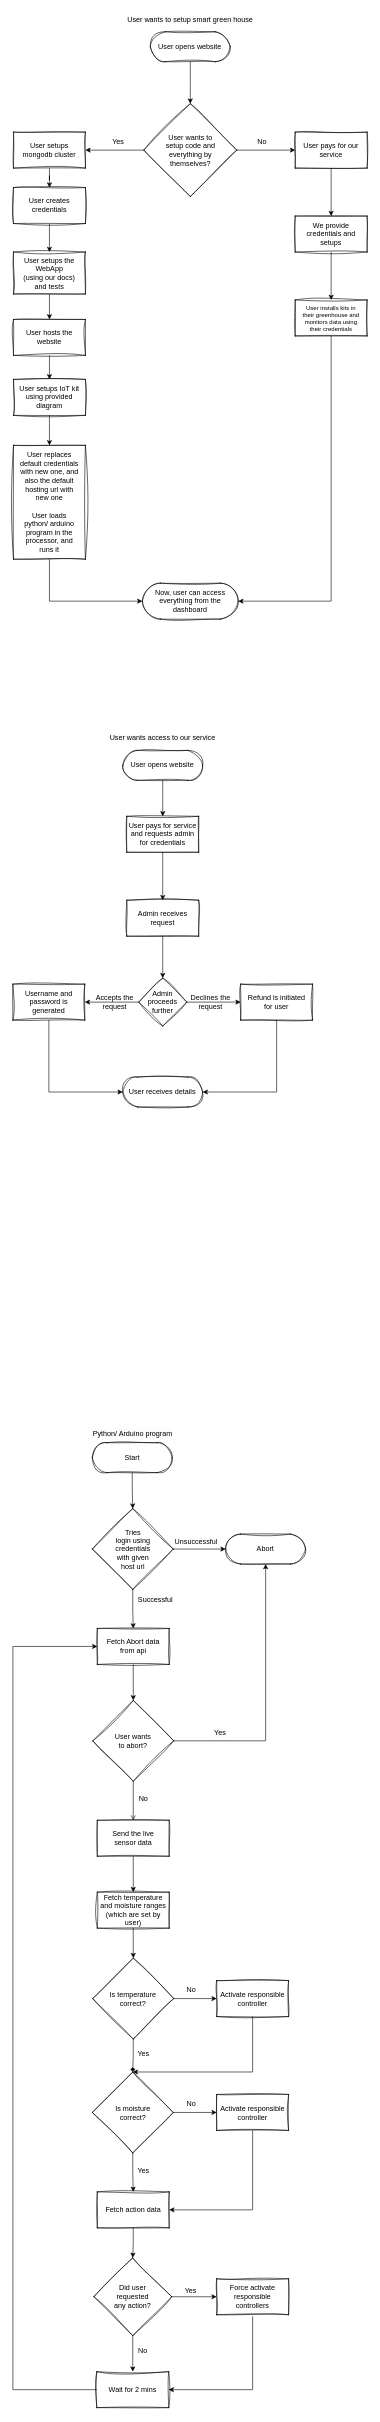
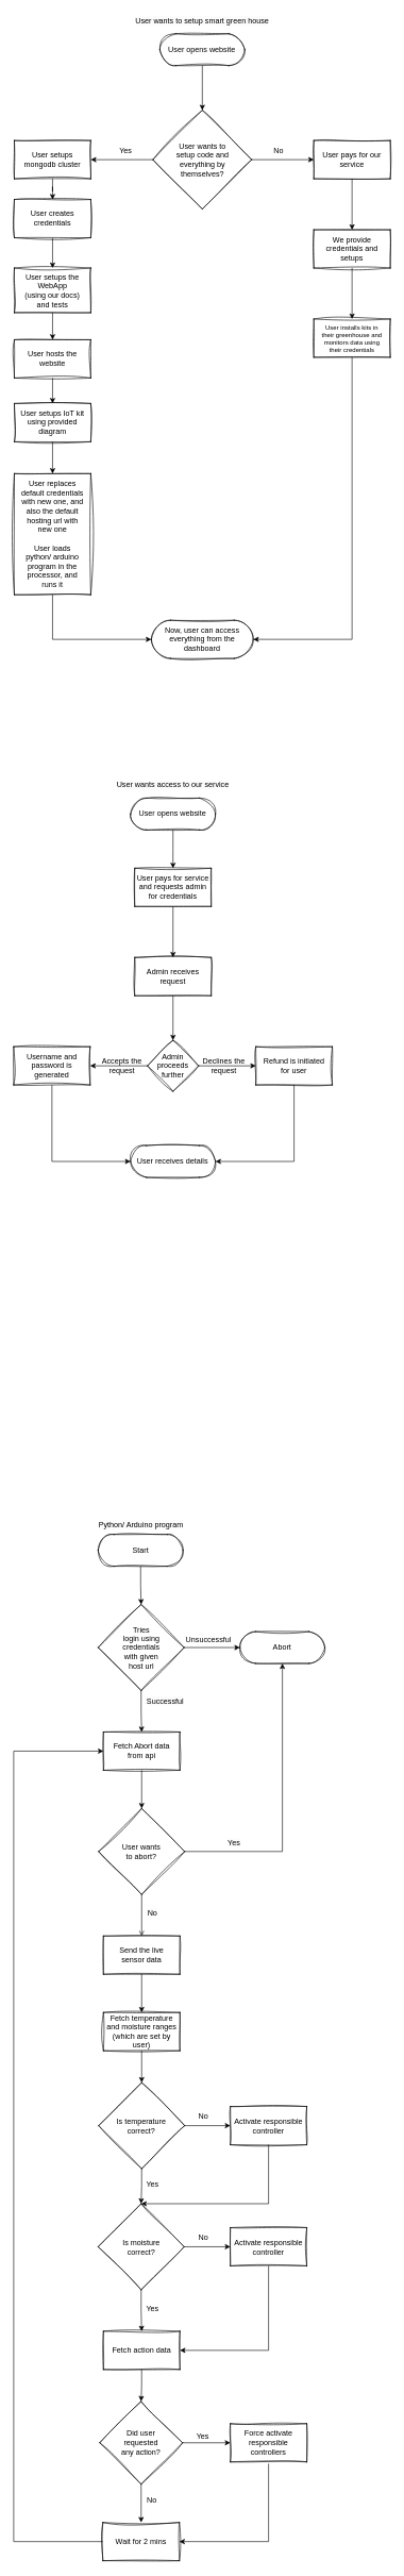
- <mxCell id="75" value="" style="edgeStyle=orthogonalEdgeStyle;rounded=0;orthogonalLoop=1;jettySize=auto;html=1;endArrow=diamond;" parent="49" source="69" target="74" edge="1"><mxGeometry relative="1" as="geometry" /></mxCell>
+ <mxCell id="75" value="" style="edgeStyle=orthogonalEdgeStyle;rounded=0;orthogonalLoop=1;jettySize=auto;html=1;" parent="49" source="69" target="74" edge="1"><mxGeometry relative="1" as="geometry" /></mxCell>
